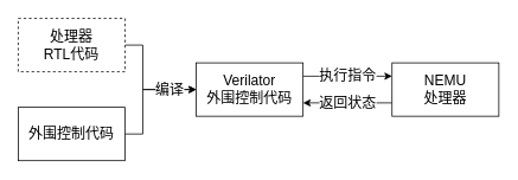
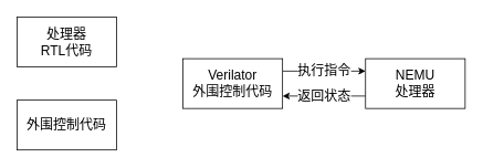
- <mxCell id="3" value="处理器&lt;br&gt;RTL代码" style="rounded=0;whiteSpace=wrap;html=1;fontSize=16;dashed=1;" vertex="1" parent="1"><mxGeometry x="20" y="20" width="120" height="60" as="geometry" /></mxCell>
+ <mxCell id="3" value="处理器&lt;br&gt;RTL代码" style="rounded=0;whiteSpace=wrap;html=1;fontSize=16;" vertex="1" parent="1"><mxGeometry x="20" y="20" width="120" height="60" as="geometry" /></mxCell>
- <mxCell id="2" style="edgeStyle=orthogonalEdgeStyle;rounded=0;orthogonalLoop=1;jettySize=auto;html=1;exitX=1;exitY=0.5;exitDx=0;exitDy=0;entryX=0;entryY=0.5;entryDx=0;entryDy=0;fontSize=16;" edge="1" parent="1" source="3" target="7"><mxGeometry relative="1" as="geometry"><Array as="points"><mxPoint x="160" y="50" /><mxPoint x="160" y="100" /></Array></mxGeometry></mxCell>
- <mxCell id="4" value="编译" style="edgeStyle=orthogonalEdgeStyle;rounded=0;orthogonalLoop=1;jettySize=auto;html=1;exitX=1;exitY=0.5;exitDx=0;exitDy=0;fontSize=16;" edge="1" parent="1" source="5" target="7"><mxGeometry x="0.538" relative="1" as="geometry"><Array as="points"><mxPoint x="160" y="150" /><mxPoint x="160" y="100" /></Array><mxPoint as="offset" /></mxGeometry></mxCell>
